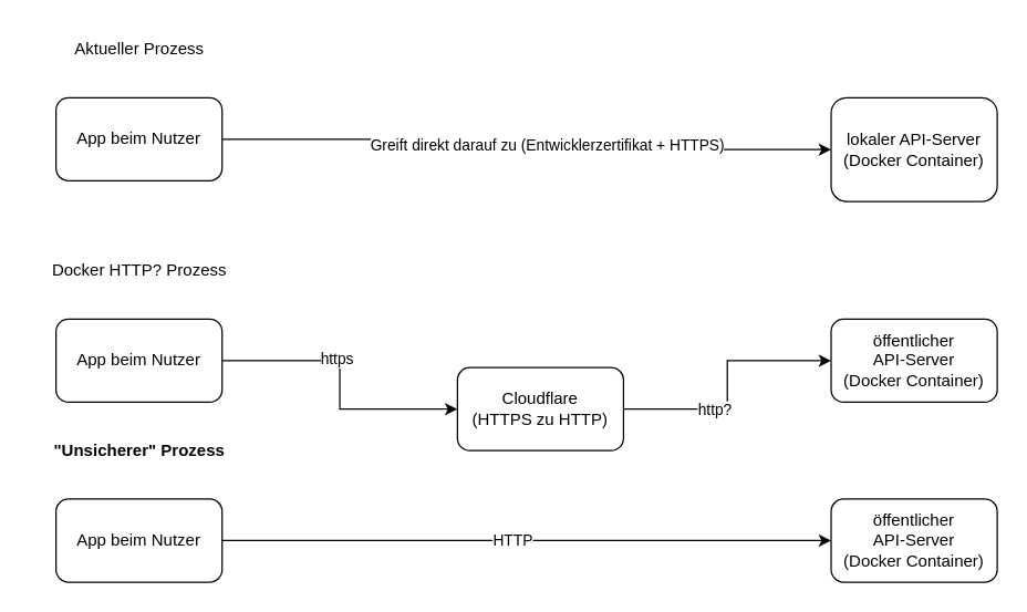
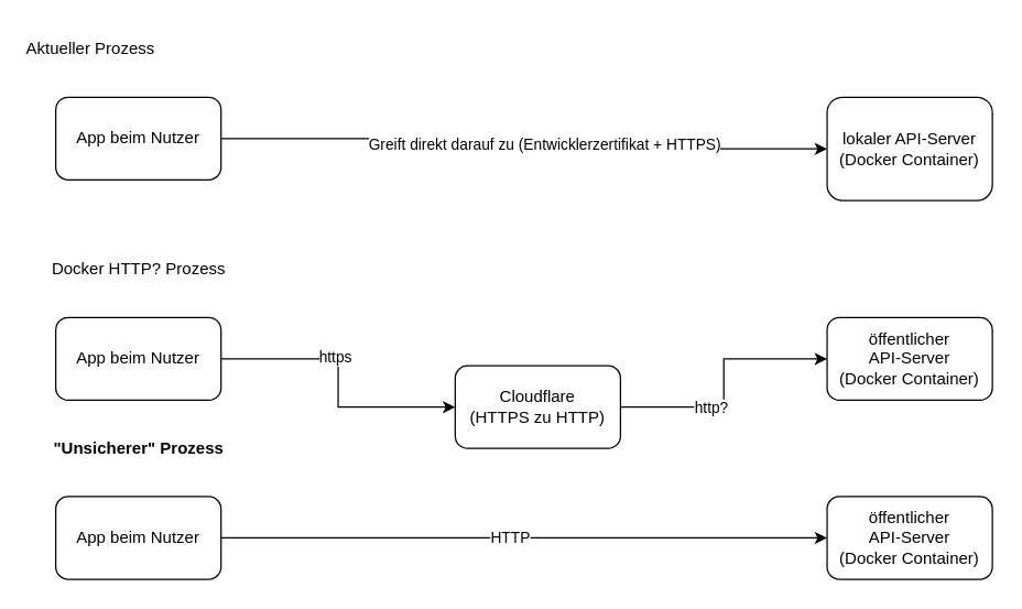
- <mxCell id="6" value="Aktueller Prozess" style="text;html=1;align=center;verticalAlign=middle;resizable=0;points=[];autosize=1;strokeColor=none;fillColor=none;" parent="1" vertex="1"><mxGeometry x="40" y="20" width="120" height="30" as="geometry" /></mxCell>
+ <mxCell id="6" value="Aktueller Prozess" style="text;html=1;align=center;verticalAlign=middle;resizable=0;points=[];autosize=1;strokeColor=none;fillColor=none;" parent="1" vertex="1"><mxGeometry x="5" y="20" width="120" height="30" as="geometry" /></mxCell>
